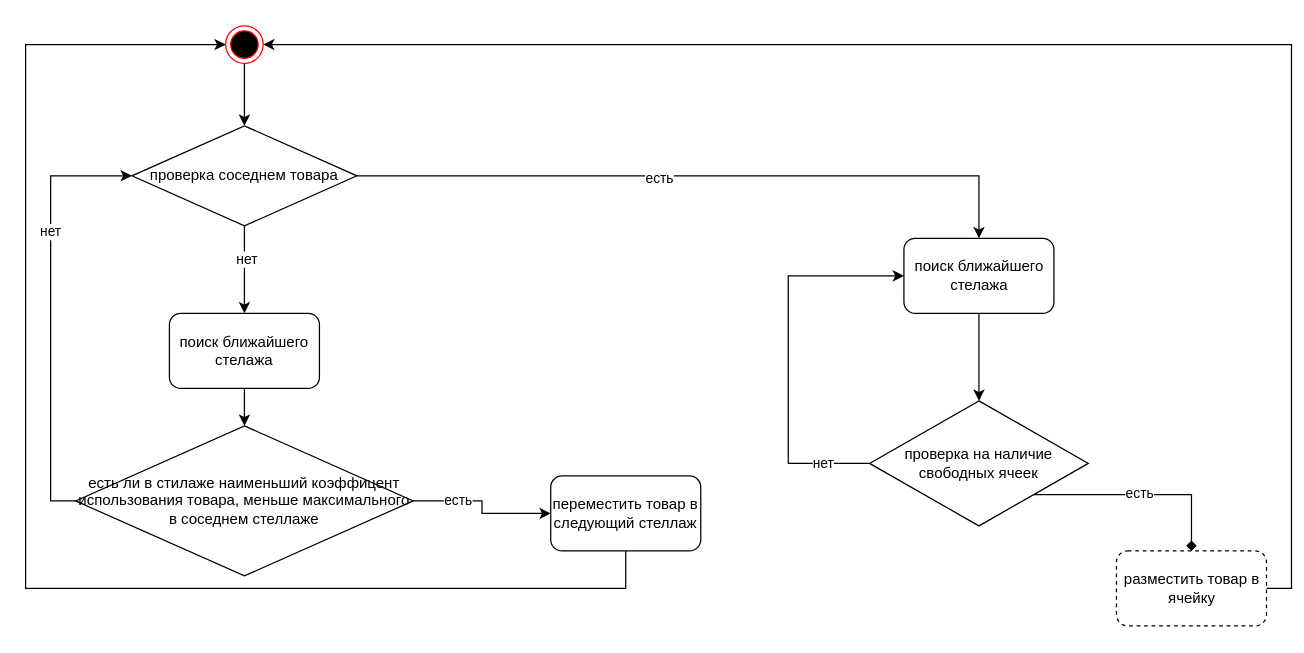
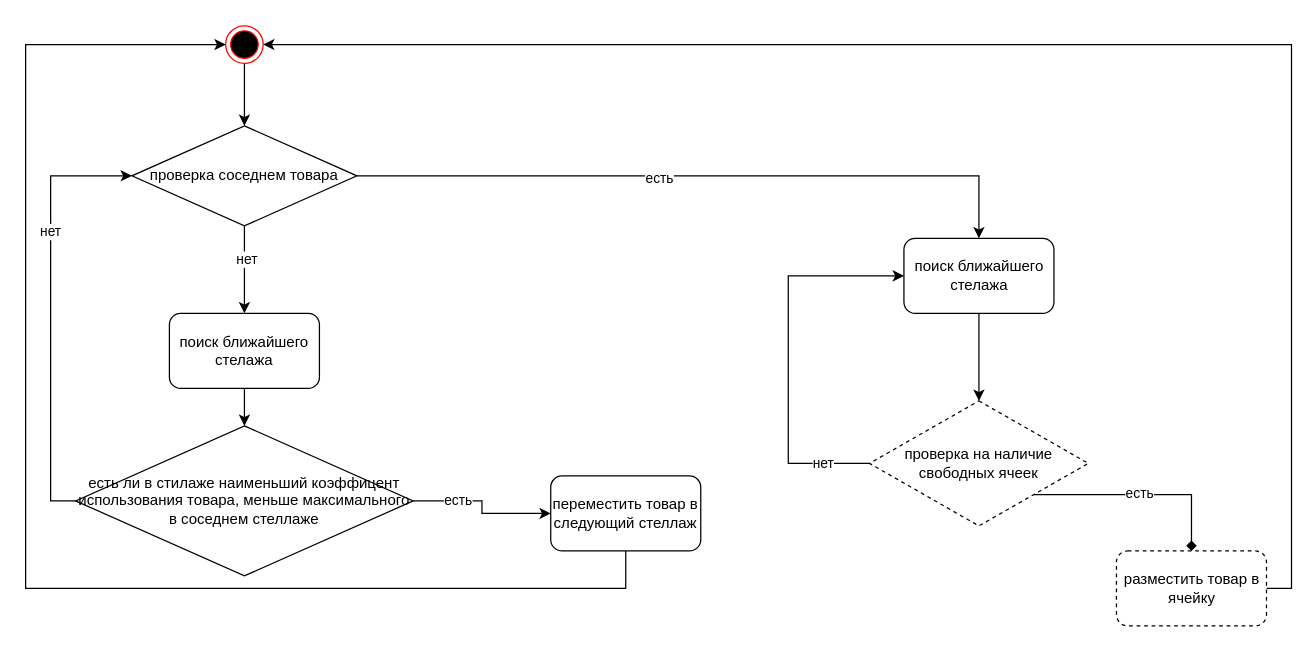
- <mxCell id="15" value="проверка на наличие свободных ячеек" style="rhombus;whiteSpace=wrap;html=1;" vertex="1" parent="1"><mxGeometry x="695" y="320" width="175" height="100" as="geometry" /></mxCell>
+ <mxCell id="15" value="проверка на наличие свободных ячеек" style="rhombus;whiteSpace=wrap;html=1;dashed=1;" vertex="1" parent="1"><mxGeometry x="695" y="320" width="175" height="100" as="geometry" /></mxCell>
